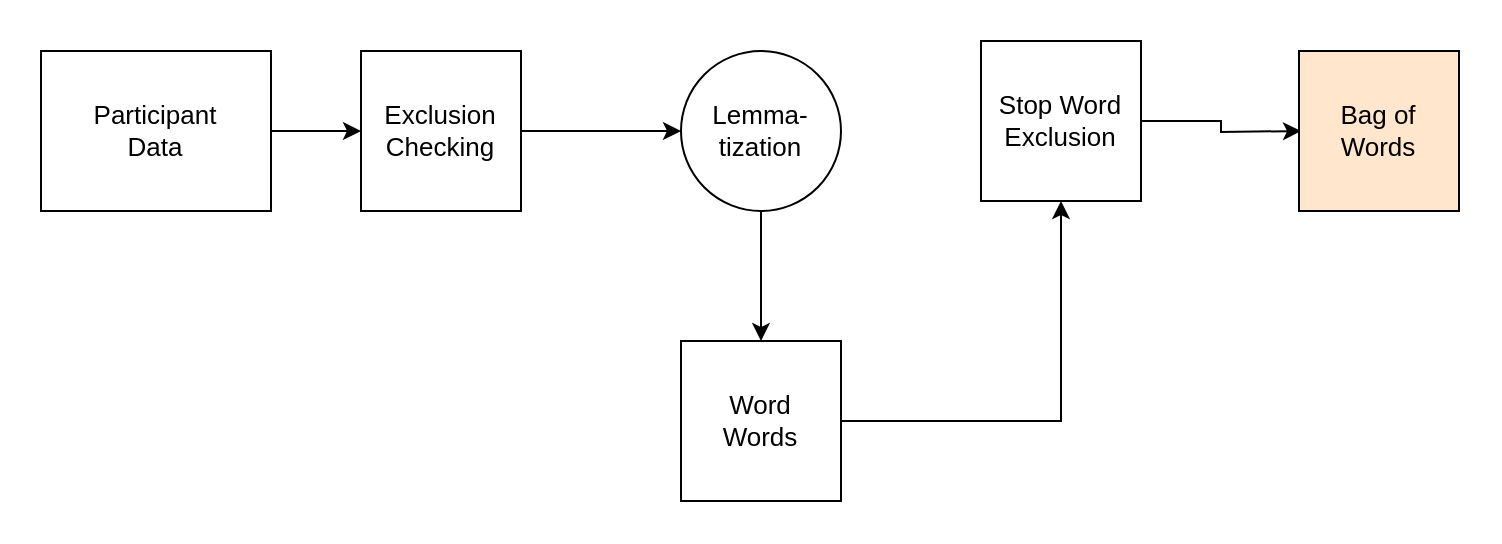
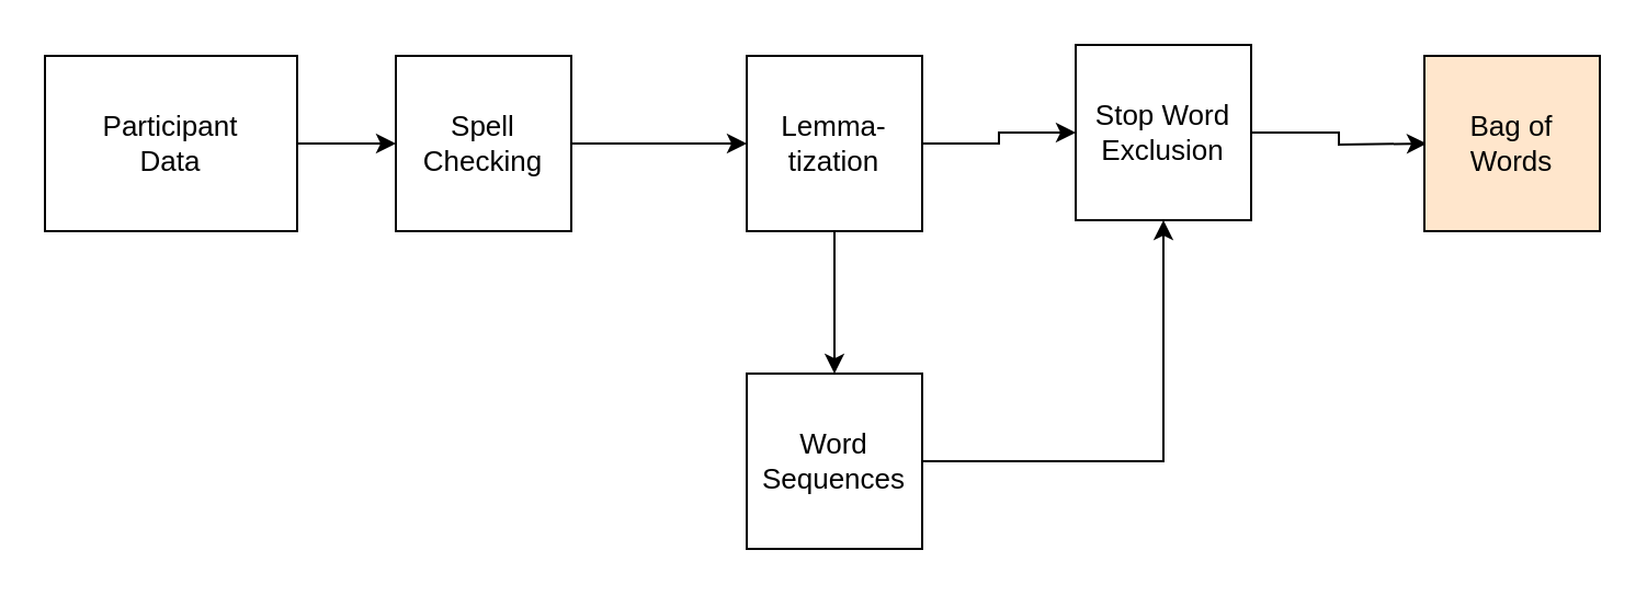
- <mxCell id="5" value="&lt;div style=&quot;font-size: 13px;&quot;&gt;Exclusion&lt;/div&gt;&lt;div style=&quot;font-size: 13px;&quot;&gt;Checking&lt;br style=&quot;font-size: 13px;&quot;&gt;&lt;/div&gt;" style="whiteSpace=wrap;html=1;aspect=fixed;fontFamily=Helvetica;fontSize=13;" parent="1" vertex="1"><mxGeometry x="180" y="25" width="80" height="80" as="geometry" /></mxCell>
+ <mxCell id="5" value="&lt;div style=&quot;font-size: 13px;&quot;&gt;Spell&lt;/div&gt;&lt;div style=&quot;font-size: 13px;&quot;&gt;Checking&lt;br style=&quot;font-size: 13px;&quot;&gt;&lt;/div&gt;" style="whiteSpace=wrap;html=1;aspect=fixed;fontFamily=Helvetica;fontSize=13;" parent="1" vertex="1"><mxGeometry x="180" y="25" width="80" height="80" as="geometry" /></mxCell>
- <mxCell id="8" value="&lt;div&gt;Lemma-&lt;/div&gt;&lt;div&gt;tization&lt;br&gt;&lt;/div&gt;" style="ellipse;whiteSpace=wrap;html=1;aspect=fixed;fontFamily=Helvetica;fontSize=13;" parent="1" vertex="1"><mxGeometry x="340" y="25" width="80" height="80" as="geometry" /></mxCell>
+ <mxCell id="8" value="&lt;div&gt;Lemma-&lt;/div&gt;&lt;div&gt;tization&lt;br&gt;&lt;/div&gt;" style="whiteSpace=wrap;html=1;aspect=fixed;fontFamily=Helvetica;fontSize=13;" parent="1" vertex="1"><mxGeometry x="340" y="25" width="80" height="80" as="geometry" /></mxCell>
+ <mxCell id="6" value="" style="edgeStyle=orthogonalEdgeStyle;rounded=0;orthogonalLoop=1;jettySize=auto;html=1;fontFamily=Helvetica;fontSize=13;" parent="1" source="8" target="10" edge="1"><mxGeometry relative="1" as="geometry" /></mxCell>
- <mxCell id="14" value="&lt;div style=&quot;font-size: 13px;&quot;&gt;Word&lt;/div&gt;&lt;div style=&quot;font-size: 13px;&quot;&gt;Words&lt;br style=&quot;font-size: 13px;&quot;&gt;&lt;/div&gt;" style="whiteSpace=wrap;html=1;aspect=fixed;fontFamily=Helvetica;fontSize=13;" parent="1" vertex="1"><mxGeometry x="340" y="170" width="80" height="80" as="geometry" /></mxCell>
+ <mxCell id="14" value="&lt;div style=&quot;font-size: 13px;&quot;&gt;Word&lt;/div&gt;&lt;div style=&quot;font-size: 13px;&quot;&gt;Sequences&lt;br style=&quot;font-size: 13px;&quot;&gt;&lt;/div&gt;" style="whiteSpace=wrap;html=1;aspect=fixed;fontFamily=Helvetica;fontSize=13;" parent="1" vertex="1"><mxGeometry x="340" y="170" width="80" height="80" as="geometry" /></mxCell>
